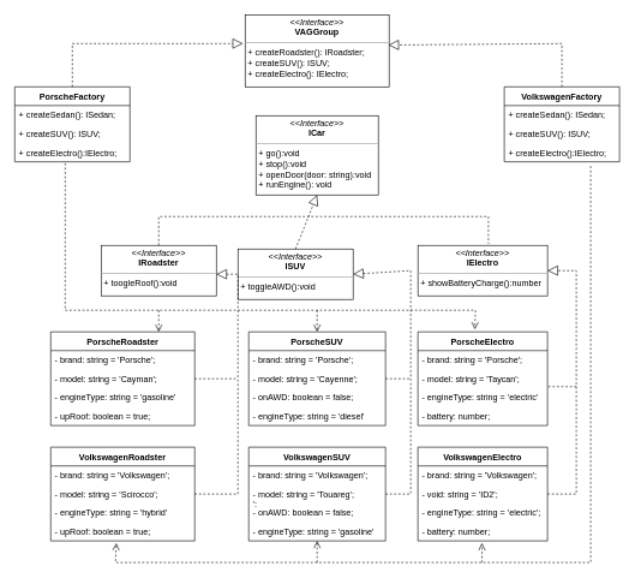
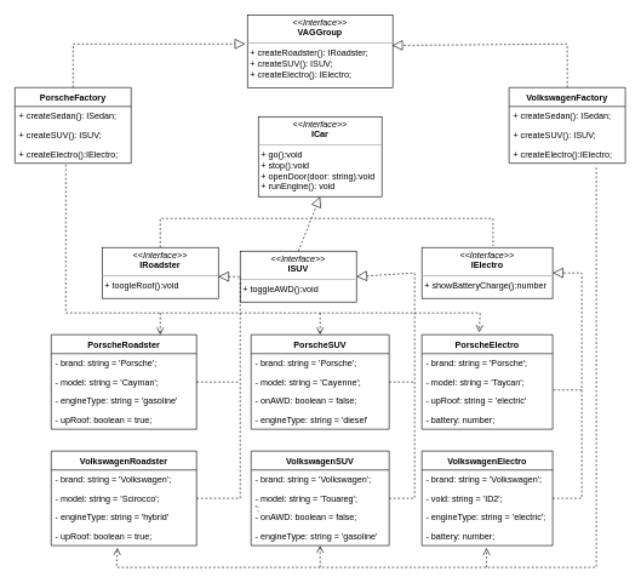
- <mxCell id="20" value="- engineType: string = 'electric'" style="text;strokeColor=none;fillColor=none;align=left;verticalAlign=top;spacingLeft=4;spacingRight=4;overflow=hidden;rotatable=0;points=[[0,0.5],[1,0.5]];portConstraint=eastwest;" parent="17" vertex="1"><mxGeometry y="78" width="180" height="26" as="geometry" /></mxCell>
+ <mxCell id="20" value="- upRoof: string = 'electric'" style="text;strokeColor=none;fillColor=none;align=left;verticalAlign=top;spacingLeft=4;spacingRight=4;overflow=hidden;rotatable=0;points=[[0,0.5],[1,0.5]];portConstraint=eastwest;" parent="17" vertex="1"><mxGeometry y="78" width="180" height="26" as="geometry" /></mxCell>
